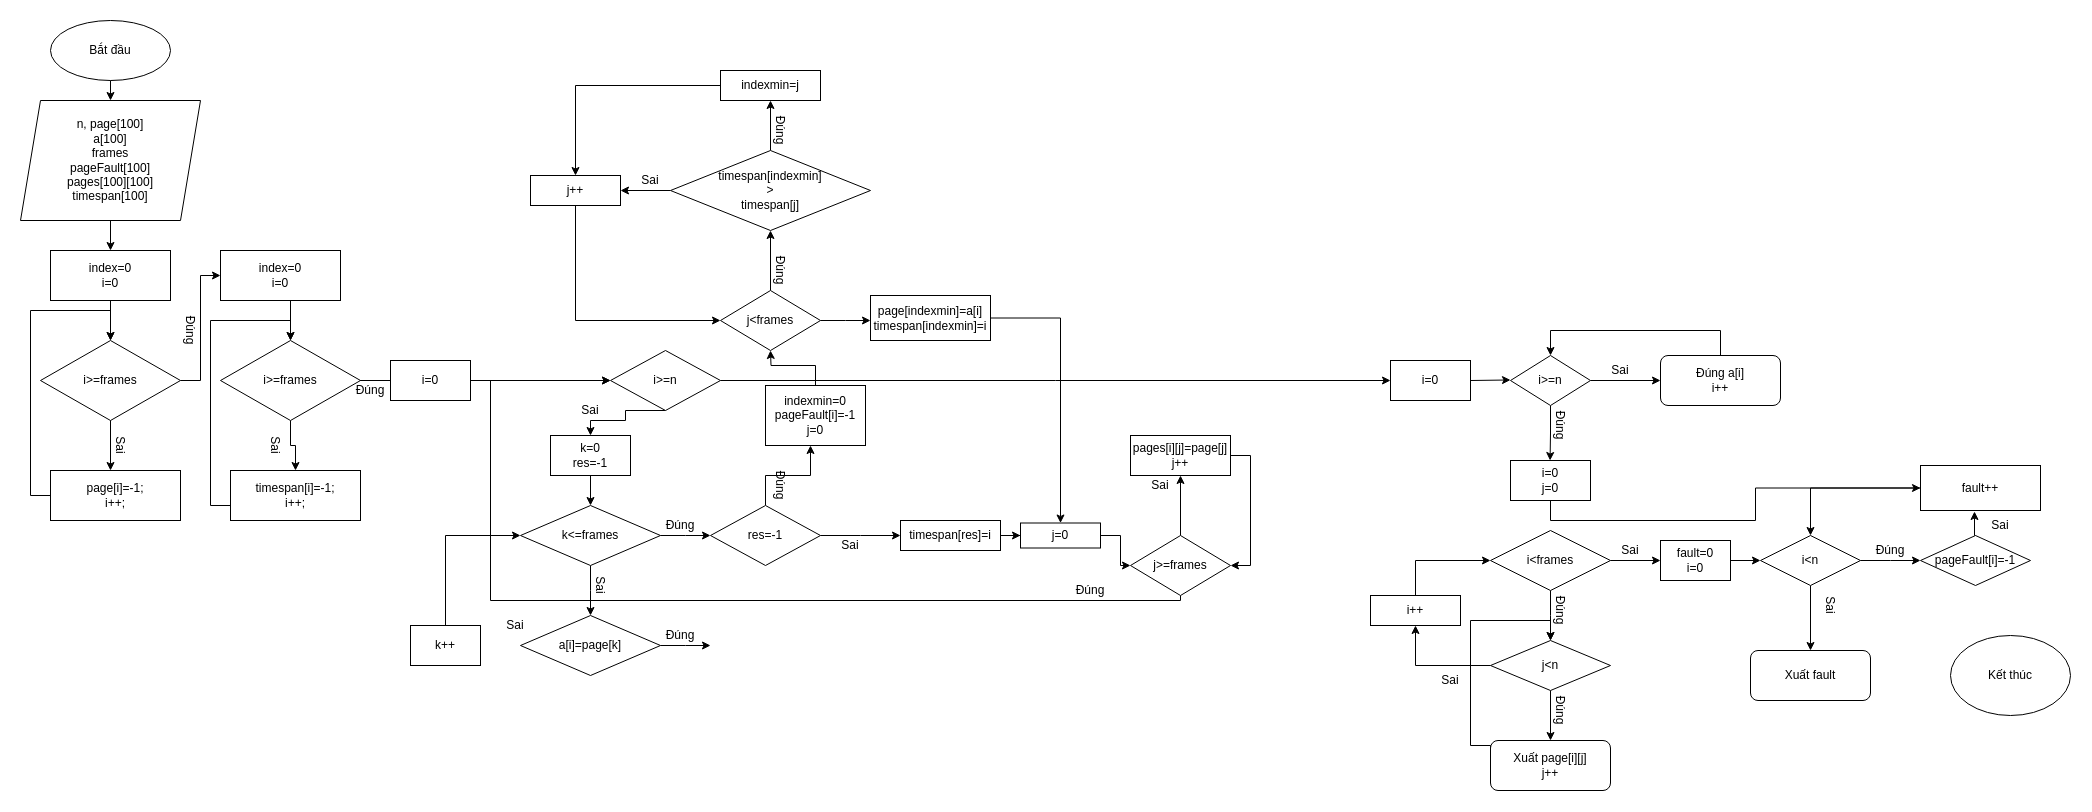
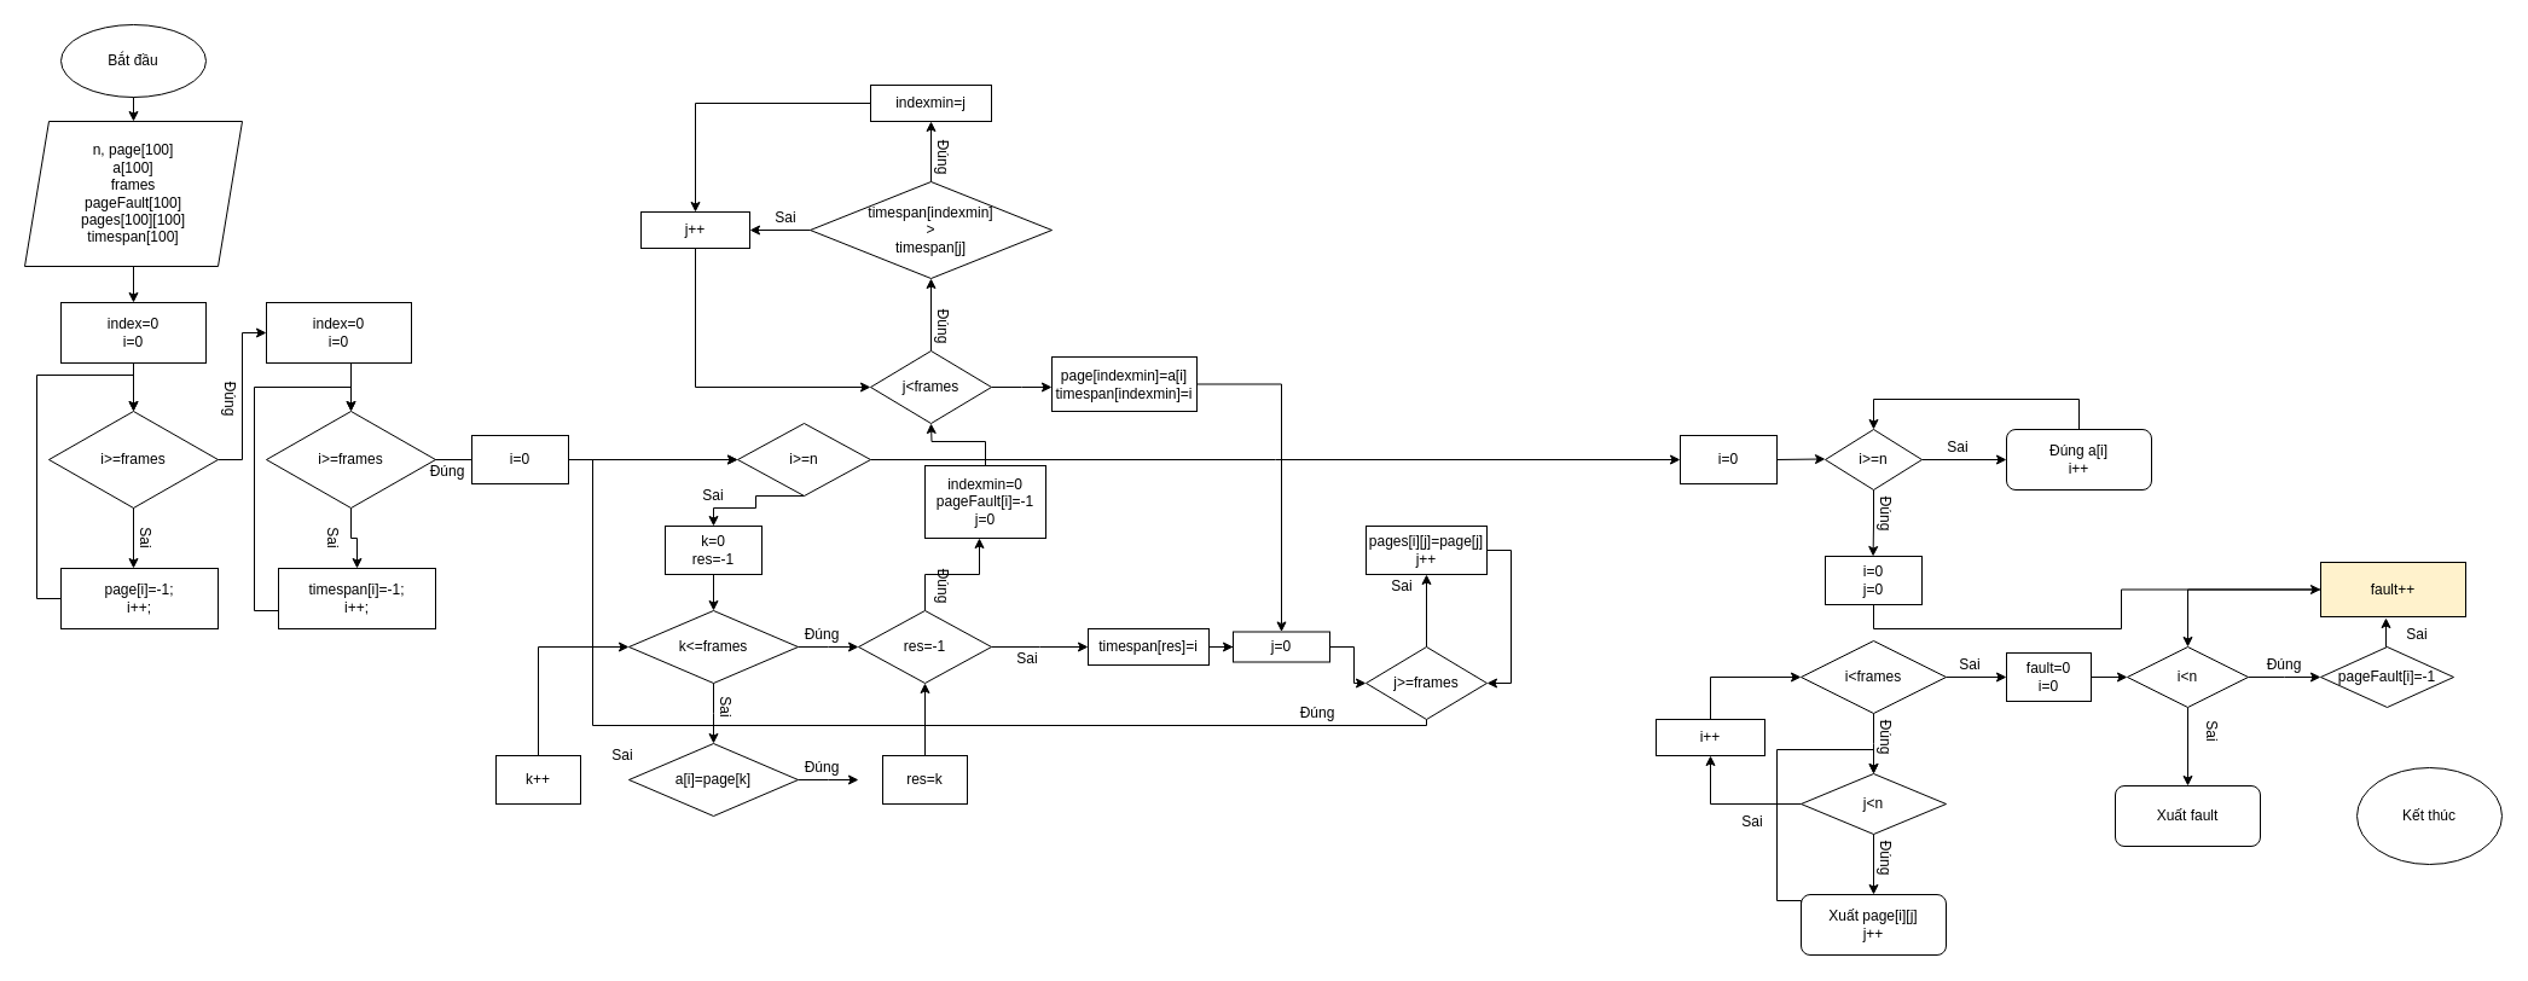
- <mxCell id="111" value="fault++" style="rounded=0;whiteSpace=wrap;html=1;" vertex="1" parent="1"><mxGeometry x="1920" y="465" width="120" height="45" as="geometry" /></mxCell>
+ <mxCell id="111" value="fault++" style="rounded=0;whiteSpace=wrap;html=1;fillColor=#fff2cc;" vertex="1" parent="1"><mxGeometry x="1920" y="465" width="120" height="45" as="geometry" /></mxCell>
+ <mxCell id="40" style="edgeStyle=orthogonalEdgeStyle;rounded=0;orthogonalLoop=1;jettySize=auto;html=1;exitX=0.5;exitY=0;exitDx=0;exitDy=0;" parent="1" source="41" target="45" edge="1"><mxGeometry relative="1" as="geometry"><mxPoint x="700" y="560" as="targetPoint" /></mxGeometry></mxCell>
+ <mxCell id="41" value="res=k" style="rounded=0;whiteSpace=wrap;html=1;" parent="1" vertex="1"><mxGeometry x="730" y="625" width="70" height="40" as="geometry" /></mxCell>
